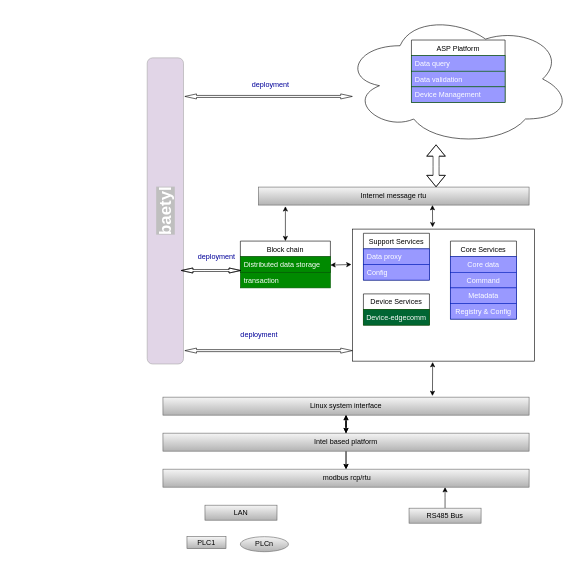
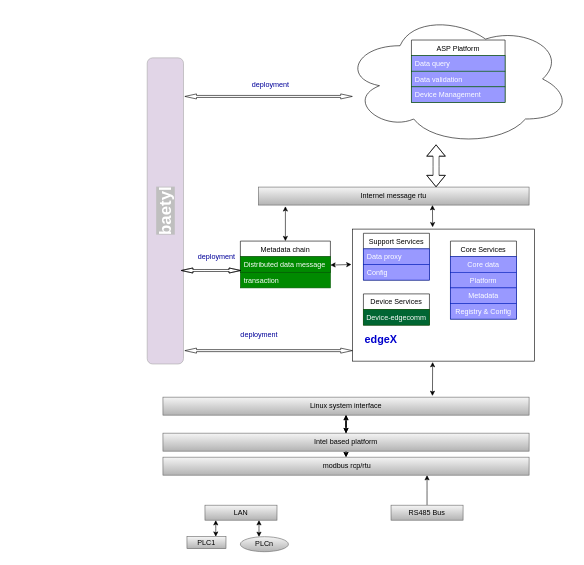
- <mxCell id="36" value="Block chain" style="swimlane;fontStyle=0;childLayout=stackLayout;horizontal=1;startSize=26;horizontalStack=0;resizeParent=1;resizeParentMax=0;resizeLast=0;collapsible=1;marginBottom=0;" parent="1" vertex="1"><mxGeometry x="400" y="401" width="150" height="52" as="geometry" /></mxCell>
+ <mxCell id="36" value="Metadata chain" style="swimlane;fontStyle=0;childLayout=stackLayout;horizontal=1;startSize=26;horizontalStack=0;resizeParent=1;resizeParentMax=0;resizeLast=0;collapsible=1;marginBottom=0;" parent="1" vertex="1"><mxGeometry x="400" y="401" width="150" height="52" as="geometry" /></mxCell>
- <mxCell id="37" value="Distributed data storage " style="text;strokeColor=#005700;fillColor=#008a00;align=left;verticalAlign=top;spacingLeft=4;spacingRight=4;overflow=hidden;rotatable=0;points=[[0,0.5],[1,0.5]];portConstraint=eastwest;fontColor=#ffffff;" parent="36" vertex="1"><mxGeometry y="26" width="150" height="26" as="geometry" /></mxCell>
+ <mxCell id="37" value="Distributed data message " style="text;strokeColor=#005700;fillColor=#008a00;align=left;verticalAlign=top;spacingLeft=4;spacingRight=4;overflow=hidden;rotatable=0;points=[[0,0.5],[1,0.5]];portConstraint=eastwest;fontColor=#ffffff;" parent="36" vertex="1"><mxGeometry y="26" width="150" height="26" as="geometry" /></mxCell>
- <mxCell id="22" value="Command" style="text;strokeColor=#001DBC;align=center;verticalAlign=top;spacingLeft=4;spacingRight=4;overflow=hidden;rotatable=0;points=[[0,0.5],[1,0.5]];portConstraint=eastwest;fontColor=#ffffff;fillColor=#9999FF;" parent="20" vertex="1"><mxGeometry y="52" width="110" height="26" as="geometry" /></mxCell>
+ <mxCell id="22" value="Platform" style="text;strokeColor=#001DBC;align=center;verticalAlign=top;spacingLeft=4;spacingRight=4;overflow=hidden;rotatable=0;points=[[0,0.5],[1,0.5]];portConstraint=eastwest;fontColor=#ffffff;fillColor=#9999FF;" parent="20" vertex="1"><mxGeometry y="52" width="110" height="26" as="geometry" /></mxCell>
+ <mxCell id="39" value="&lt;h2&gt;&lt;b&gt;&lt;font color=&quot;#0000cc&quot;&gt;edgeX&lt;/font&gt;&lt;/b&gt;&lt;/h2&gt;" style="text;html=1;strokeColor=none;fillColor=none;align=center;verticalAlign=middle;whiteSpace=wrap;rounded=0;" parent="1" vertex="1"><mxGeometry x="605" y="548" width="59" height="35.5" as="geometry" /></mxCell>
- <mxCell id="9" value="&lt;span&gt;&amp;nbsp;modbus rcp/rtu&lt;/span&gt;" style="rounded=0;whiteSpace=wrap;html=1;gradientColor=#b3b3b3;fillColor=#f5f5f5;strokeColor=#666666;" parent="1" vertex="1"><mxGeometry x="271" y="781" width="610" height="30" as="geometry" /></mxCell>
+ <mxCell id="9" value="&lt;span&gt;&amp;nbsp;modbus rcp/rtu&lt;/span&gt;" style="rounded=0;whiteSpace=wrap;html=1;gradientColor=#b3b3b3;fillColor=#f5f5f5;strokeColor=#666666;" parent="1" vertex="1"><mxGeometry x="271" y="761" width="610" height="30" as="geometry" /></mxCell>
- <mxCell id="10" value="RS485 Bus" style="whiteSpace=wrap;html=1;rounded=0;gradientColor=#b3b3b3;fillColor=#f5f5f5;strokeColor=#666666;" parent="1" vertex="1"><mxGeometry x="681" y="846" width="120" height="25" as="geometry" /></mxCell>
+ <mxCell id="10" value="RS485 Bus" style="whiteSpace=wrap;html=1;rounded=0;gradientColor=#b3b3b3;fillColor=#f5f5f5;strokeColor=#666666;" parent="1" vertex="1"><mxGeometry x="651" y="841" width="120" height="25" as="geometry" /></mxCell>
+ <mxCell id="26" value="" style="edgeStyle=elbowEdgeStyle;rounded=0;orthogonalLoop=1;jettySize=auto;html=1;startArrow=classic;startFill=1;" parent="1" source="27" target="25" edge="1"><mxGeometry relative="1" as="geometry" /></mxCell>
+ <mxCell id="28" value="" style="edgeStyle=elbowEdgeStyle;rounded=0;orthogonalLoop=1;jettySize=auto;html=1;startArrow=classic;startFill=1;" parent="1" source="29" target="25" edge="1"><mxGeometry relative="1" as="geometry" /></mxCell>
